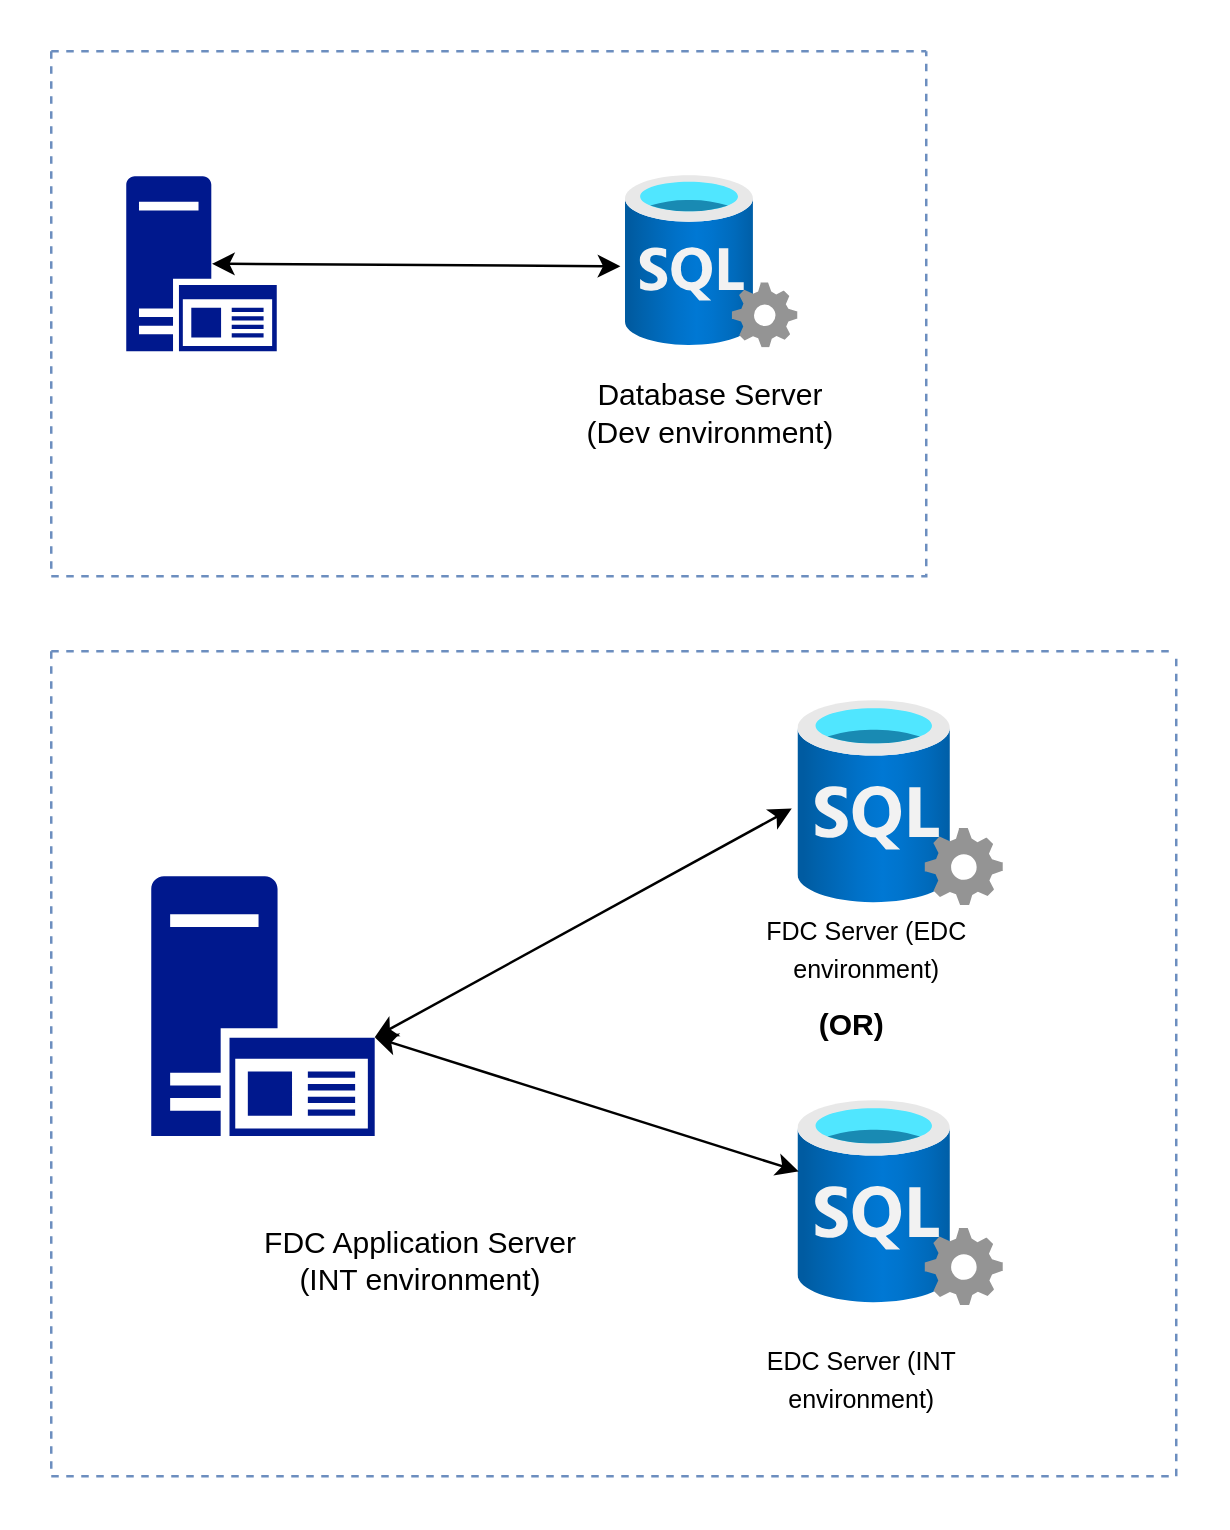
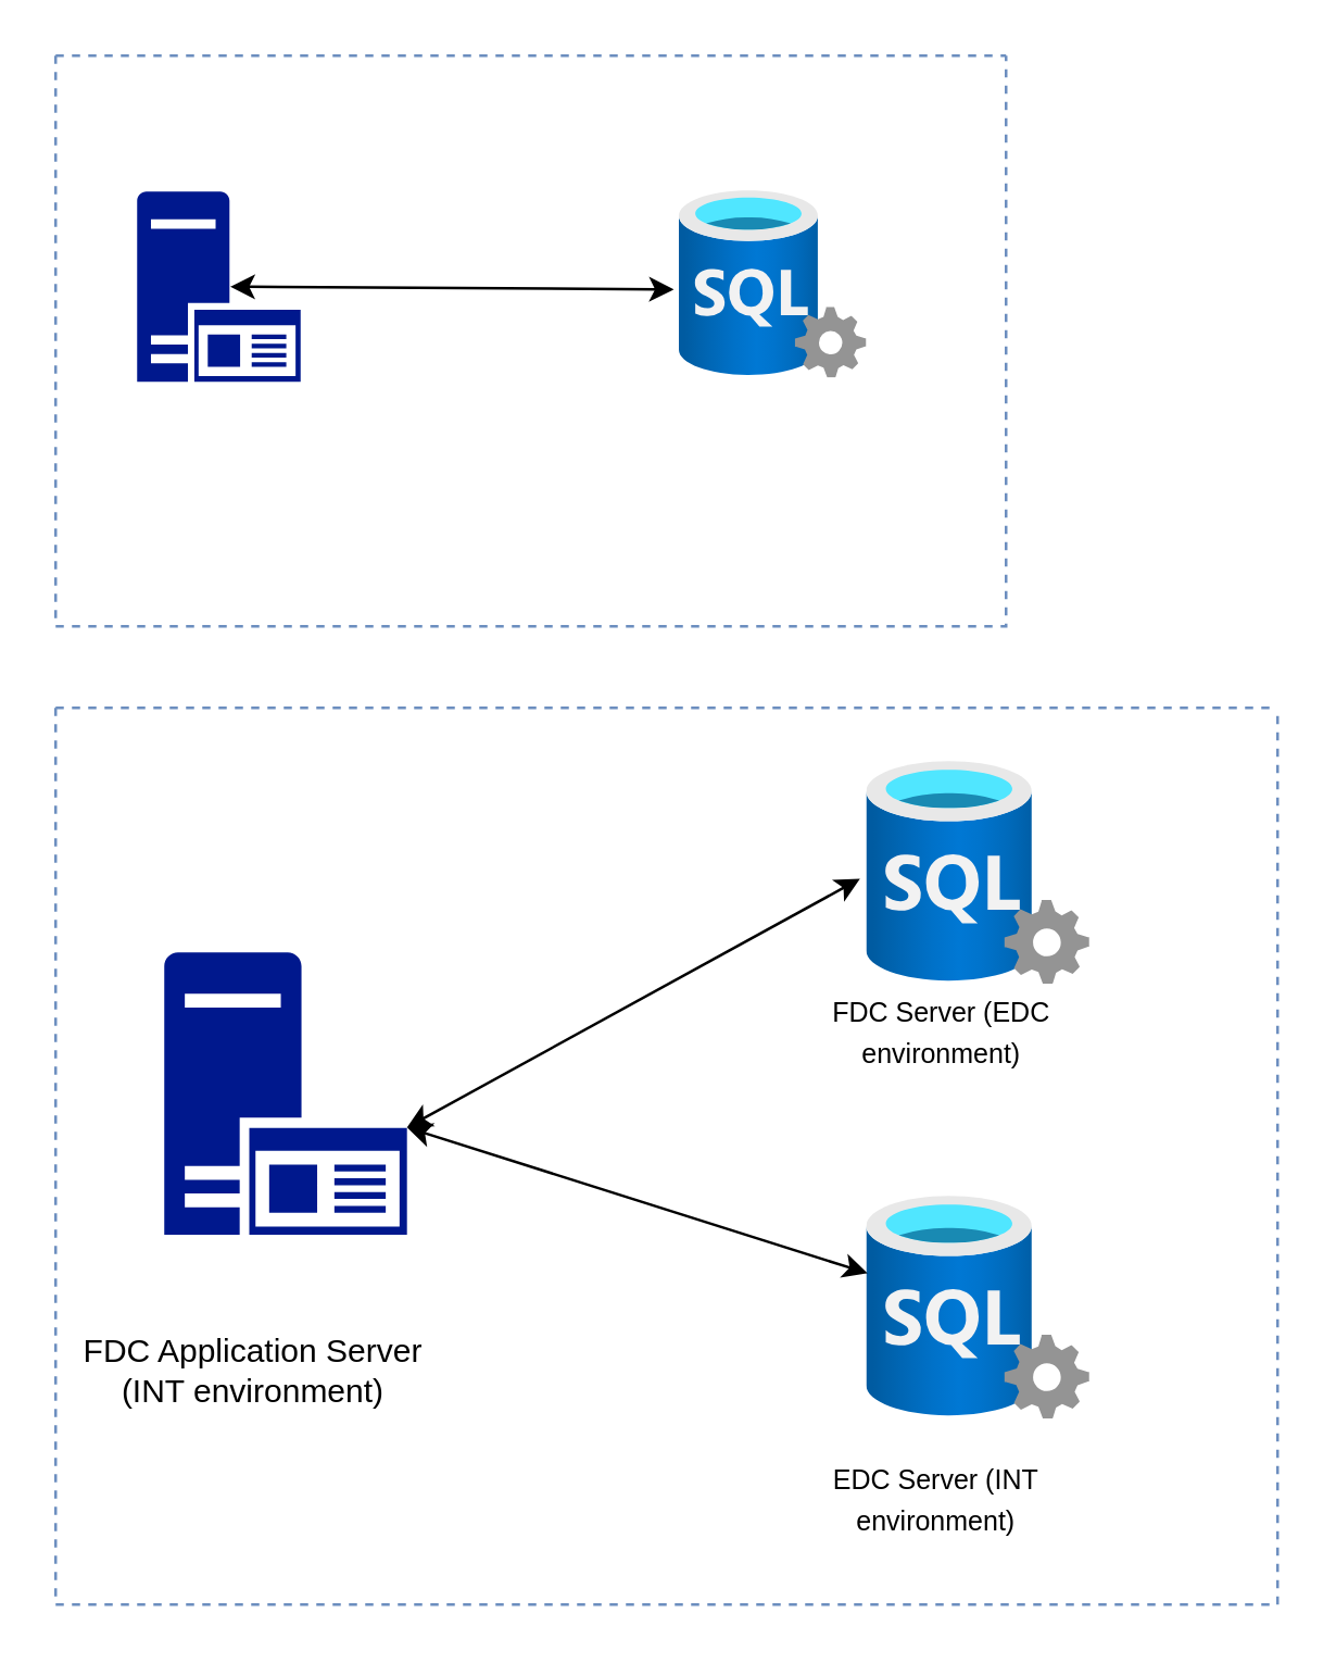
- <mxCell id="7" value="Database Server (Dev environment)" style="text;html=1;strokeColor=none;fillColor=none;align=center;verticalAlign=middle;whiteSpace=wrap;rounded=0;" vertex="1" parent="4"><mxGeometry x="203.9" y="80" width="110" height="30" as="geometry" /></mxCell>
- <mxCell id="18" value="&lt;b&gt;(OR)&lt;/b&gt;" style="text;html=1;align=center;verticalAlign=middle;resizable=0;points=[];autosize=1;strokeColor=none;fillColor=none;" vertex="1" parent="1"><mxGeometry x="315" y="395" width="50" height="30" as="geometry" /></mxCell>
- <mxCell id="16" value="FDC Application Server (INT environment)" style="text;html=1;strokeColor=none;fillColor=none;align=center;verticalAlign=middle;whiteSpace=wrap;rounded=0;" vertex="1" parent="9"><mxGeometry x="79.401" y="226.432" width="138.286" height="35.714" as="geometry" /></mxCell>
+ <mxCell id="16" value="FDC Application Server (INT environment)" style="text;html=1;strokeColor=none;fillColor=none;align=center;verticalAlign=middle;whiteSpace=wrap;rounded=0;" vertex="1" parent="9"><mxGeometry x="4.401" y="226.432" width="138.286" height="35.714" as="geometry" /></mxCell>
